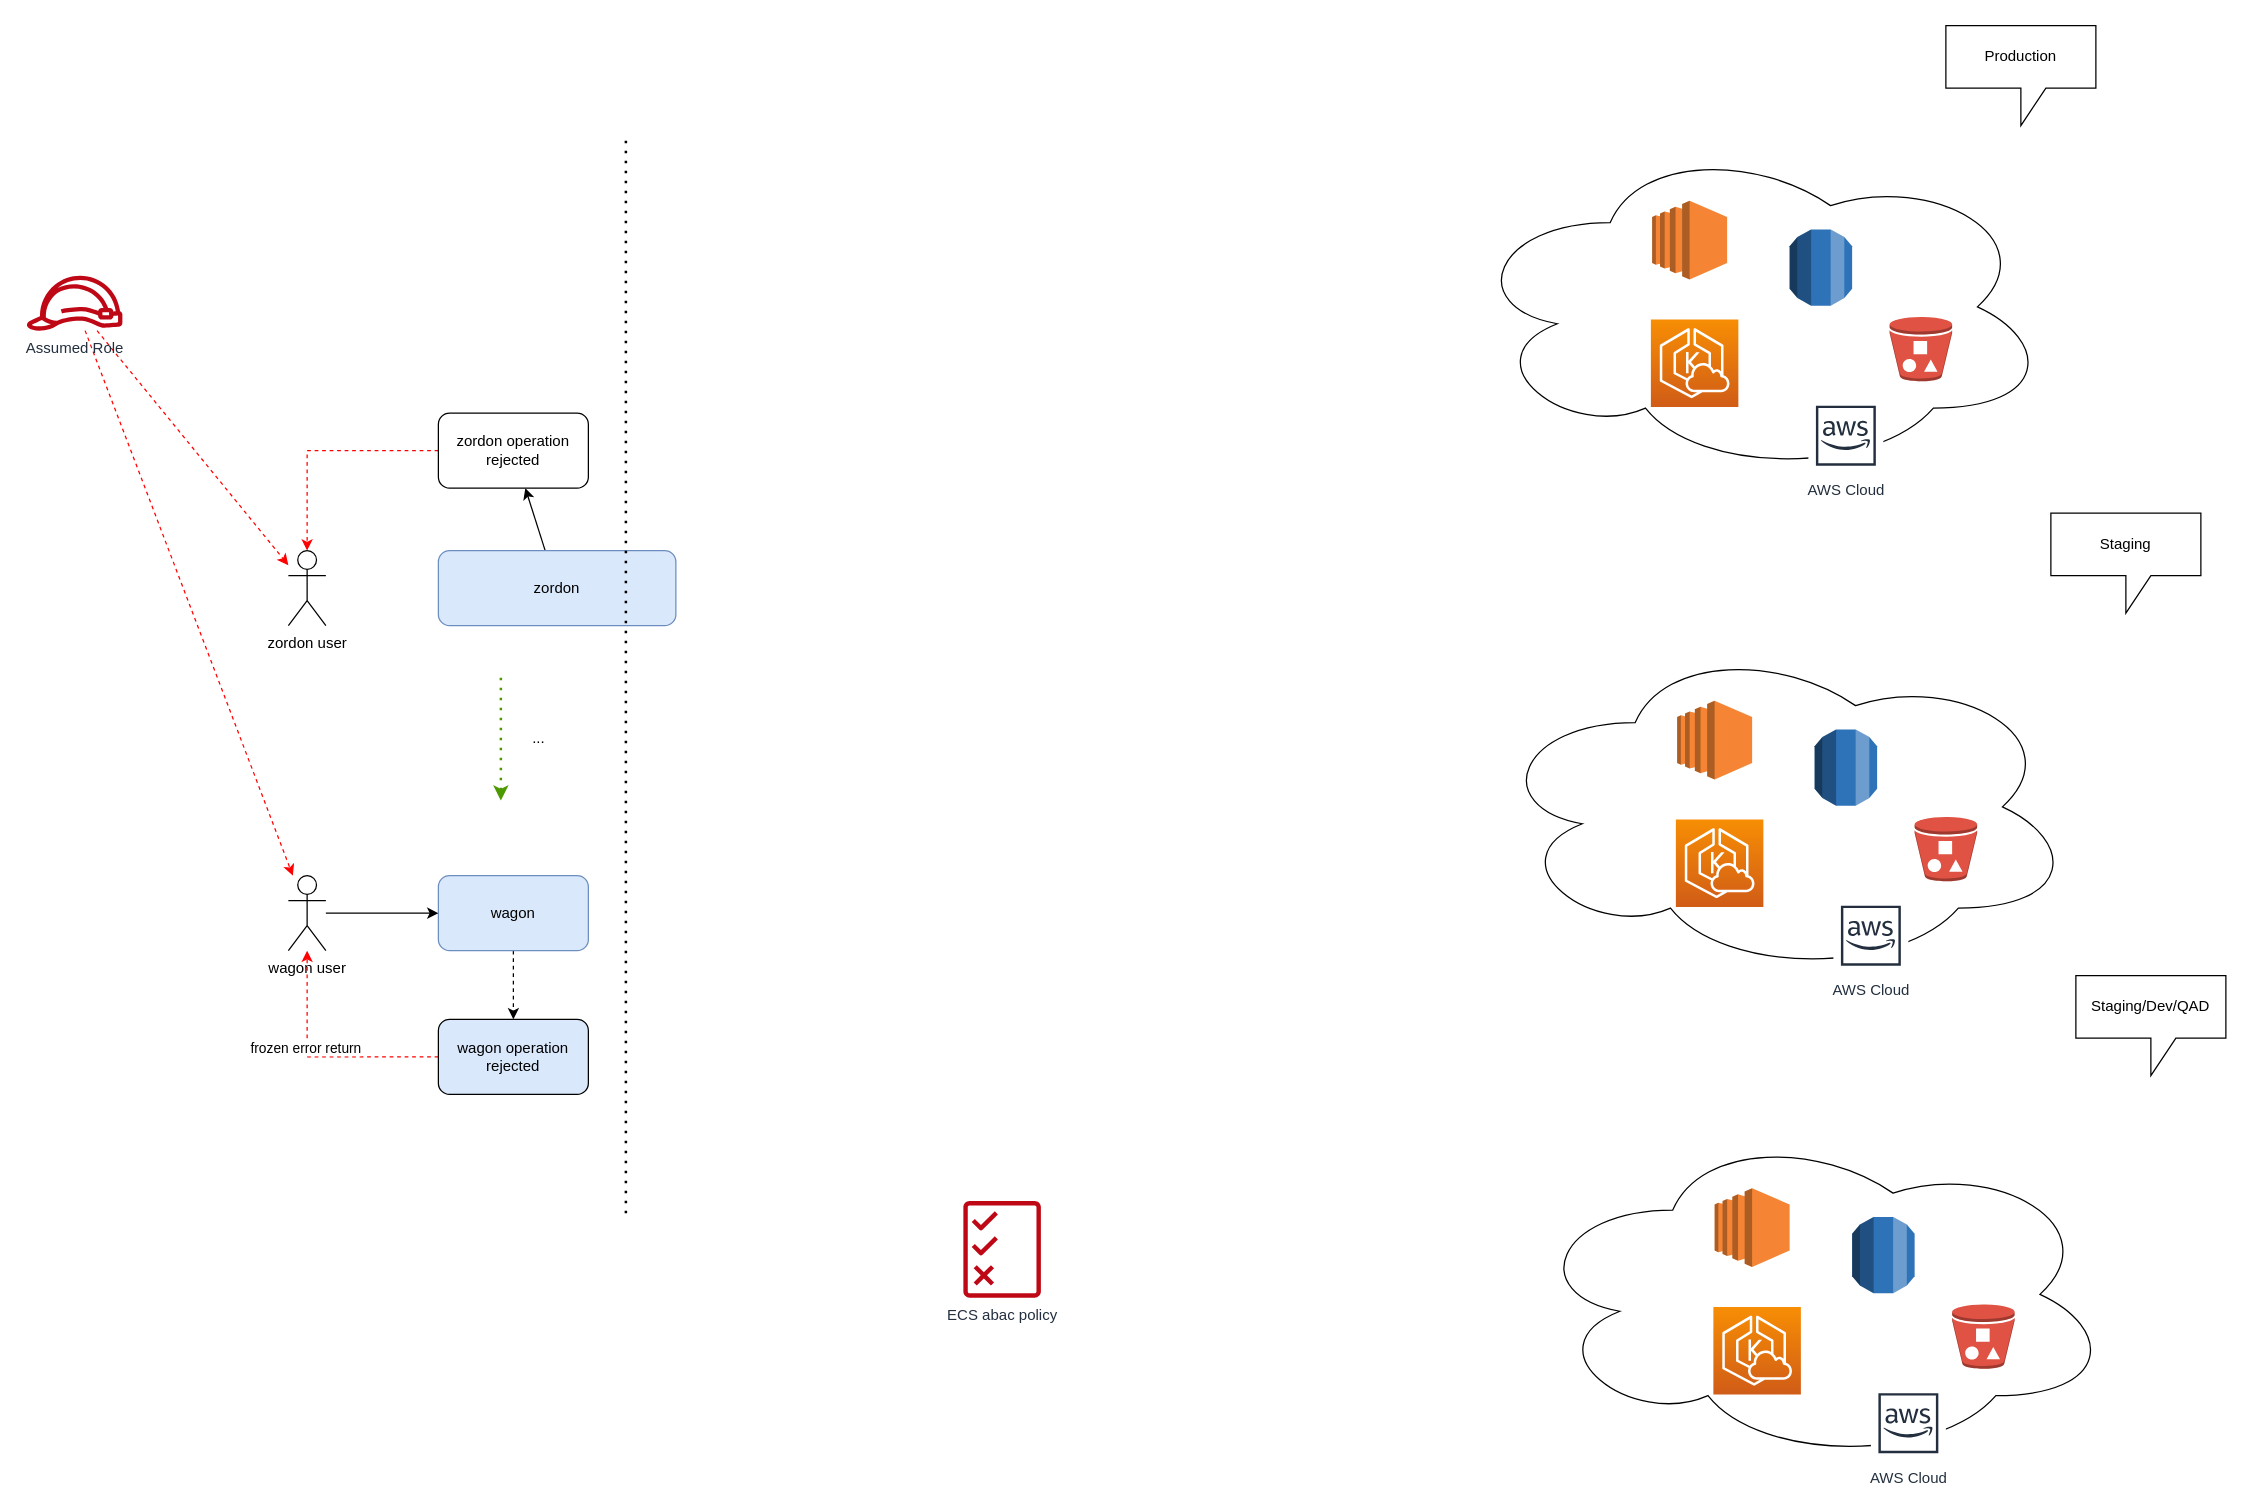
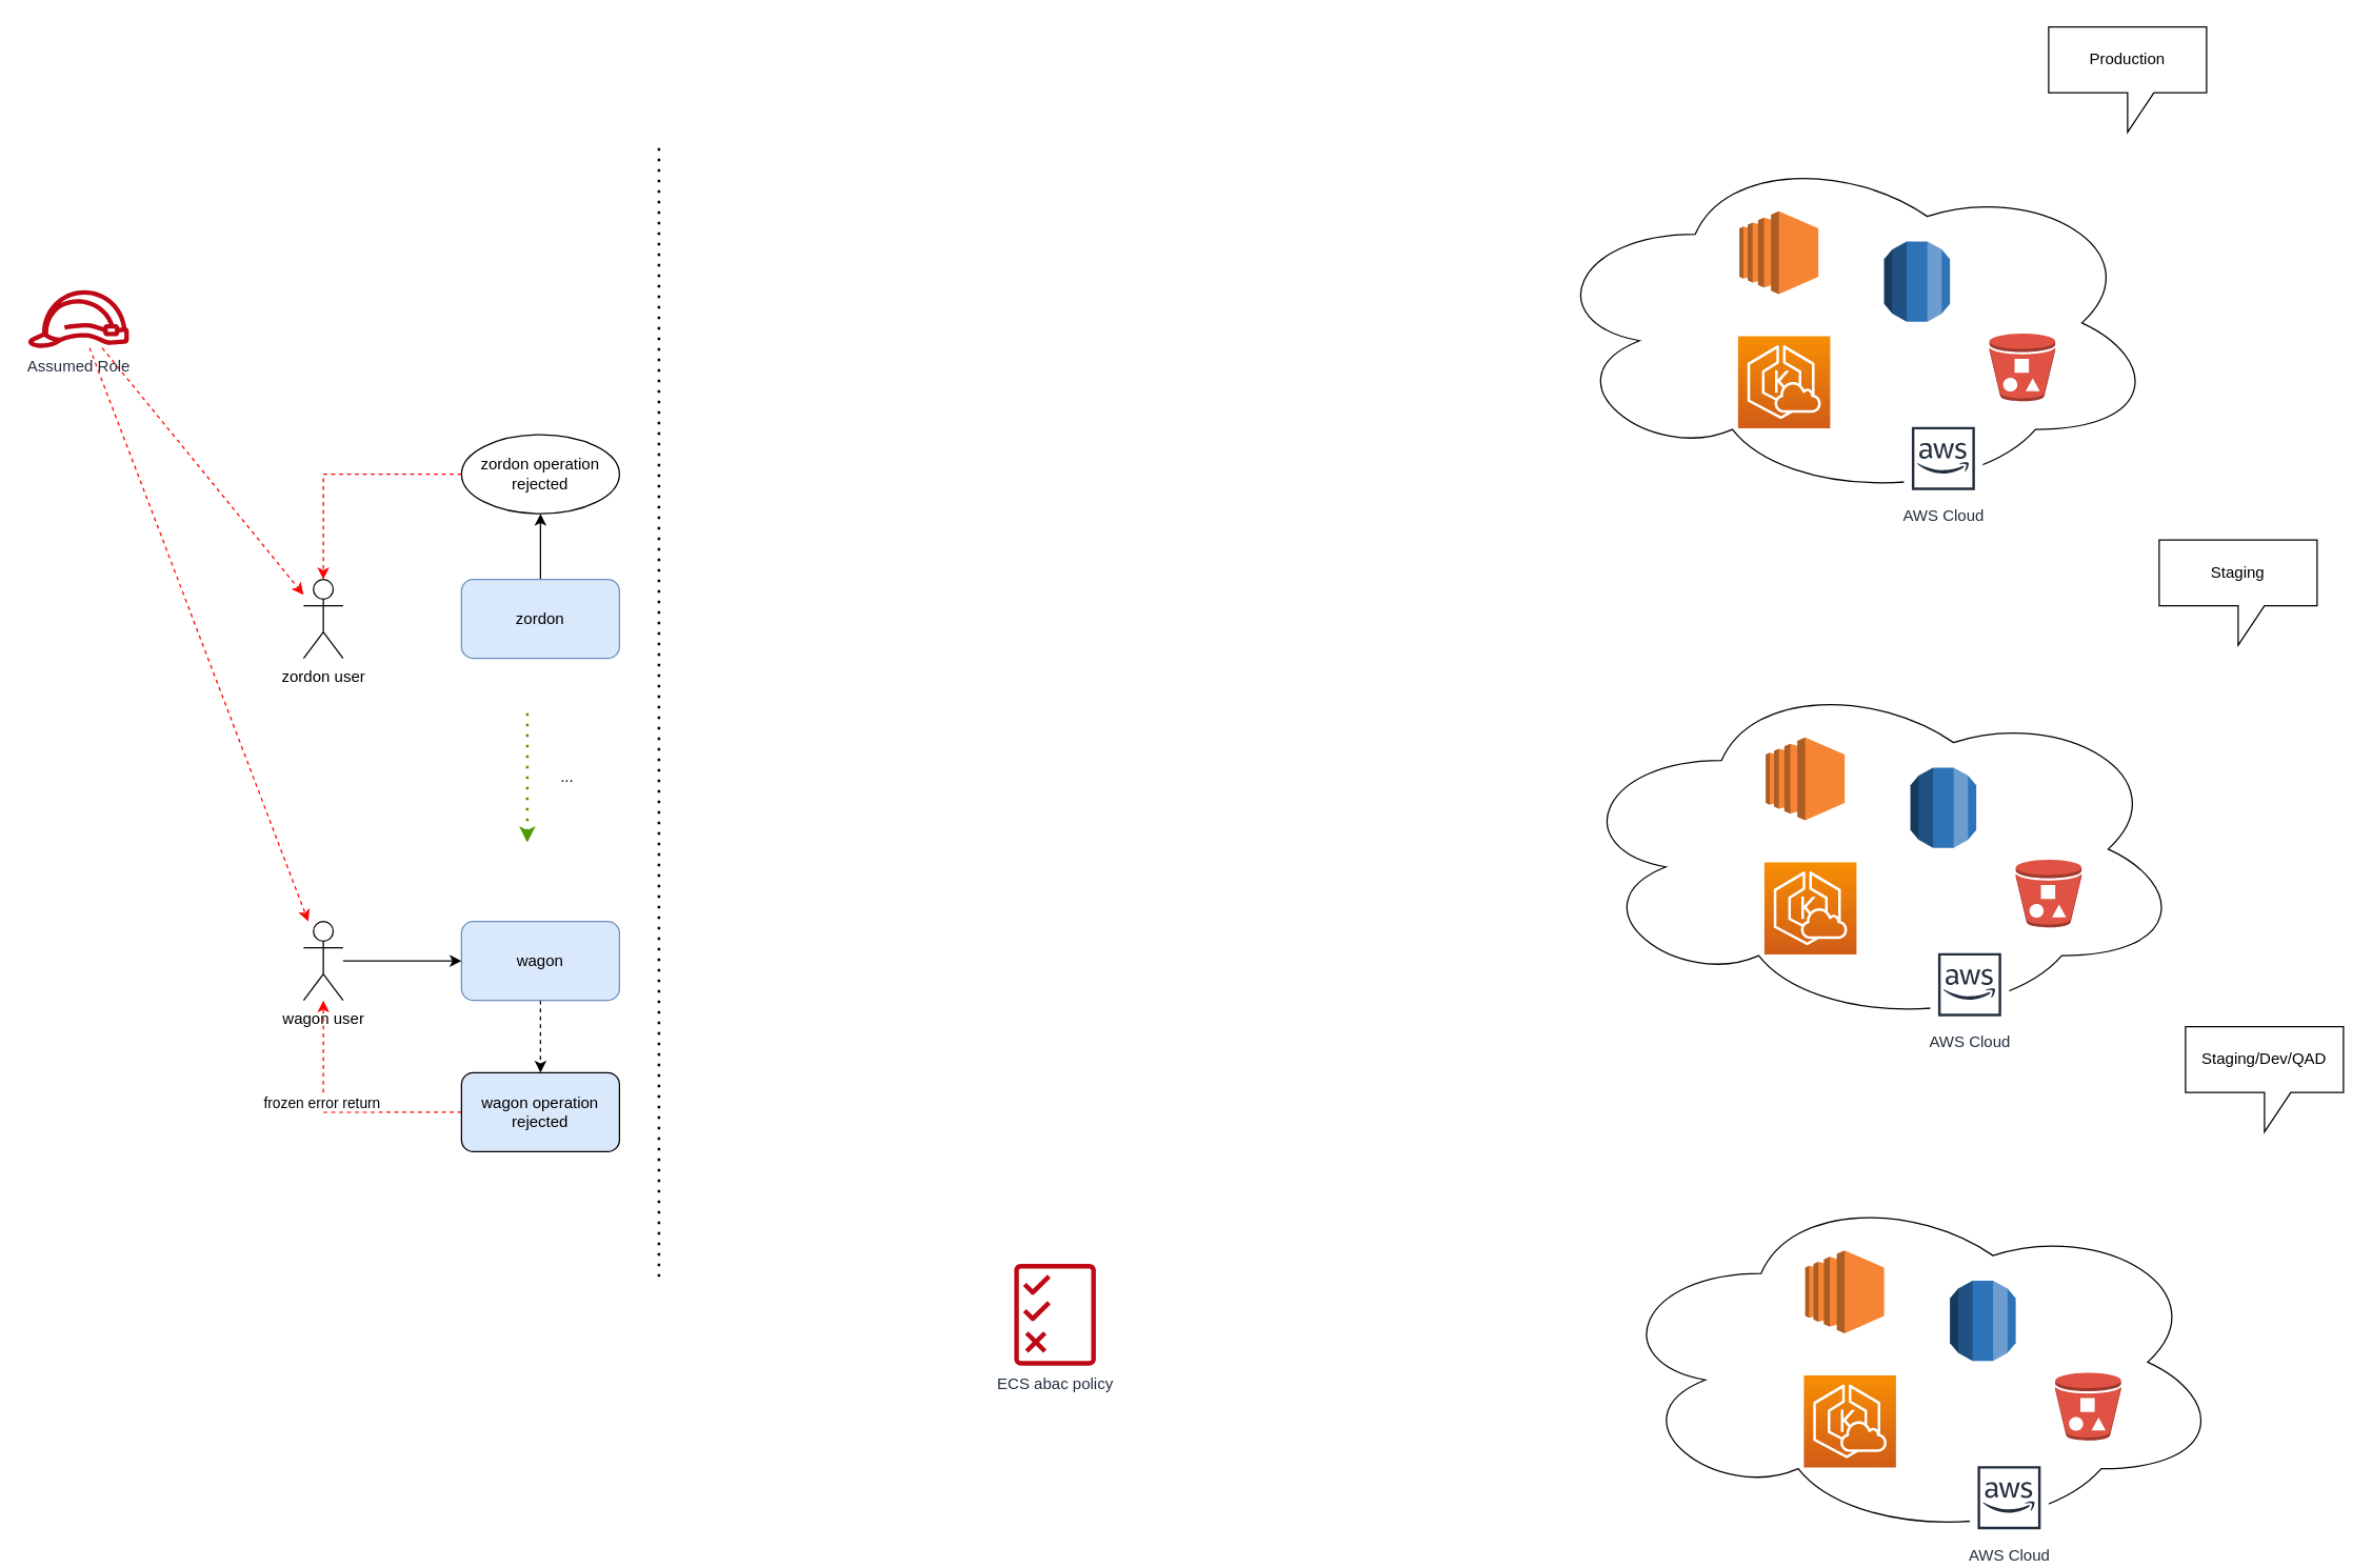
- <mxCell id="13" value="zordon operation rejected" style="rounded=1;whiteSpace=wrap;html=1;" vertex="1" parent="1"><mxGeometry x="350" y="330" width="120" height="60" as="geometry" /></mxCell>
+ <mxCell id="13" value="zordon operation rejected" style="ellipse;whiteSpace=wrap;html=1;" vertex="1" parent="1"><mxGeometry x="350" y="330" width="120" height="60" as="geometry" /></mxCell>
- <mxCell id="10" value="zordon" style="rounded=1;whiteSpace=wrap;html=1;fillColor=#dae8fc;strokeColor=#6c8ebf;" vertex="1" parent="1"><mxGeometry x="350" y="440" width="190" height="60" as="geometry" /></mxCell>
+ <mxCell id="10" value="zordon" style="rounded=1;whiteSpace=wrap;html=1;fillColor=#dae8fc;strokeColor=#6c8ebf;" vertex="1" parent="1"><mxGeometry x="350" y="440" width="120" height="60" as="geometry" /></mxCell>
